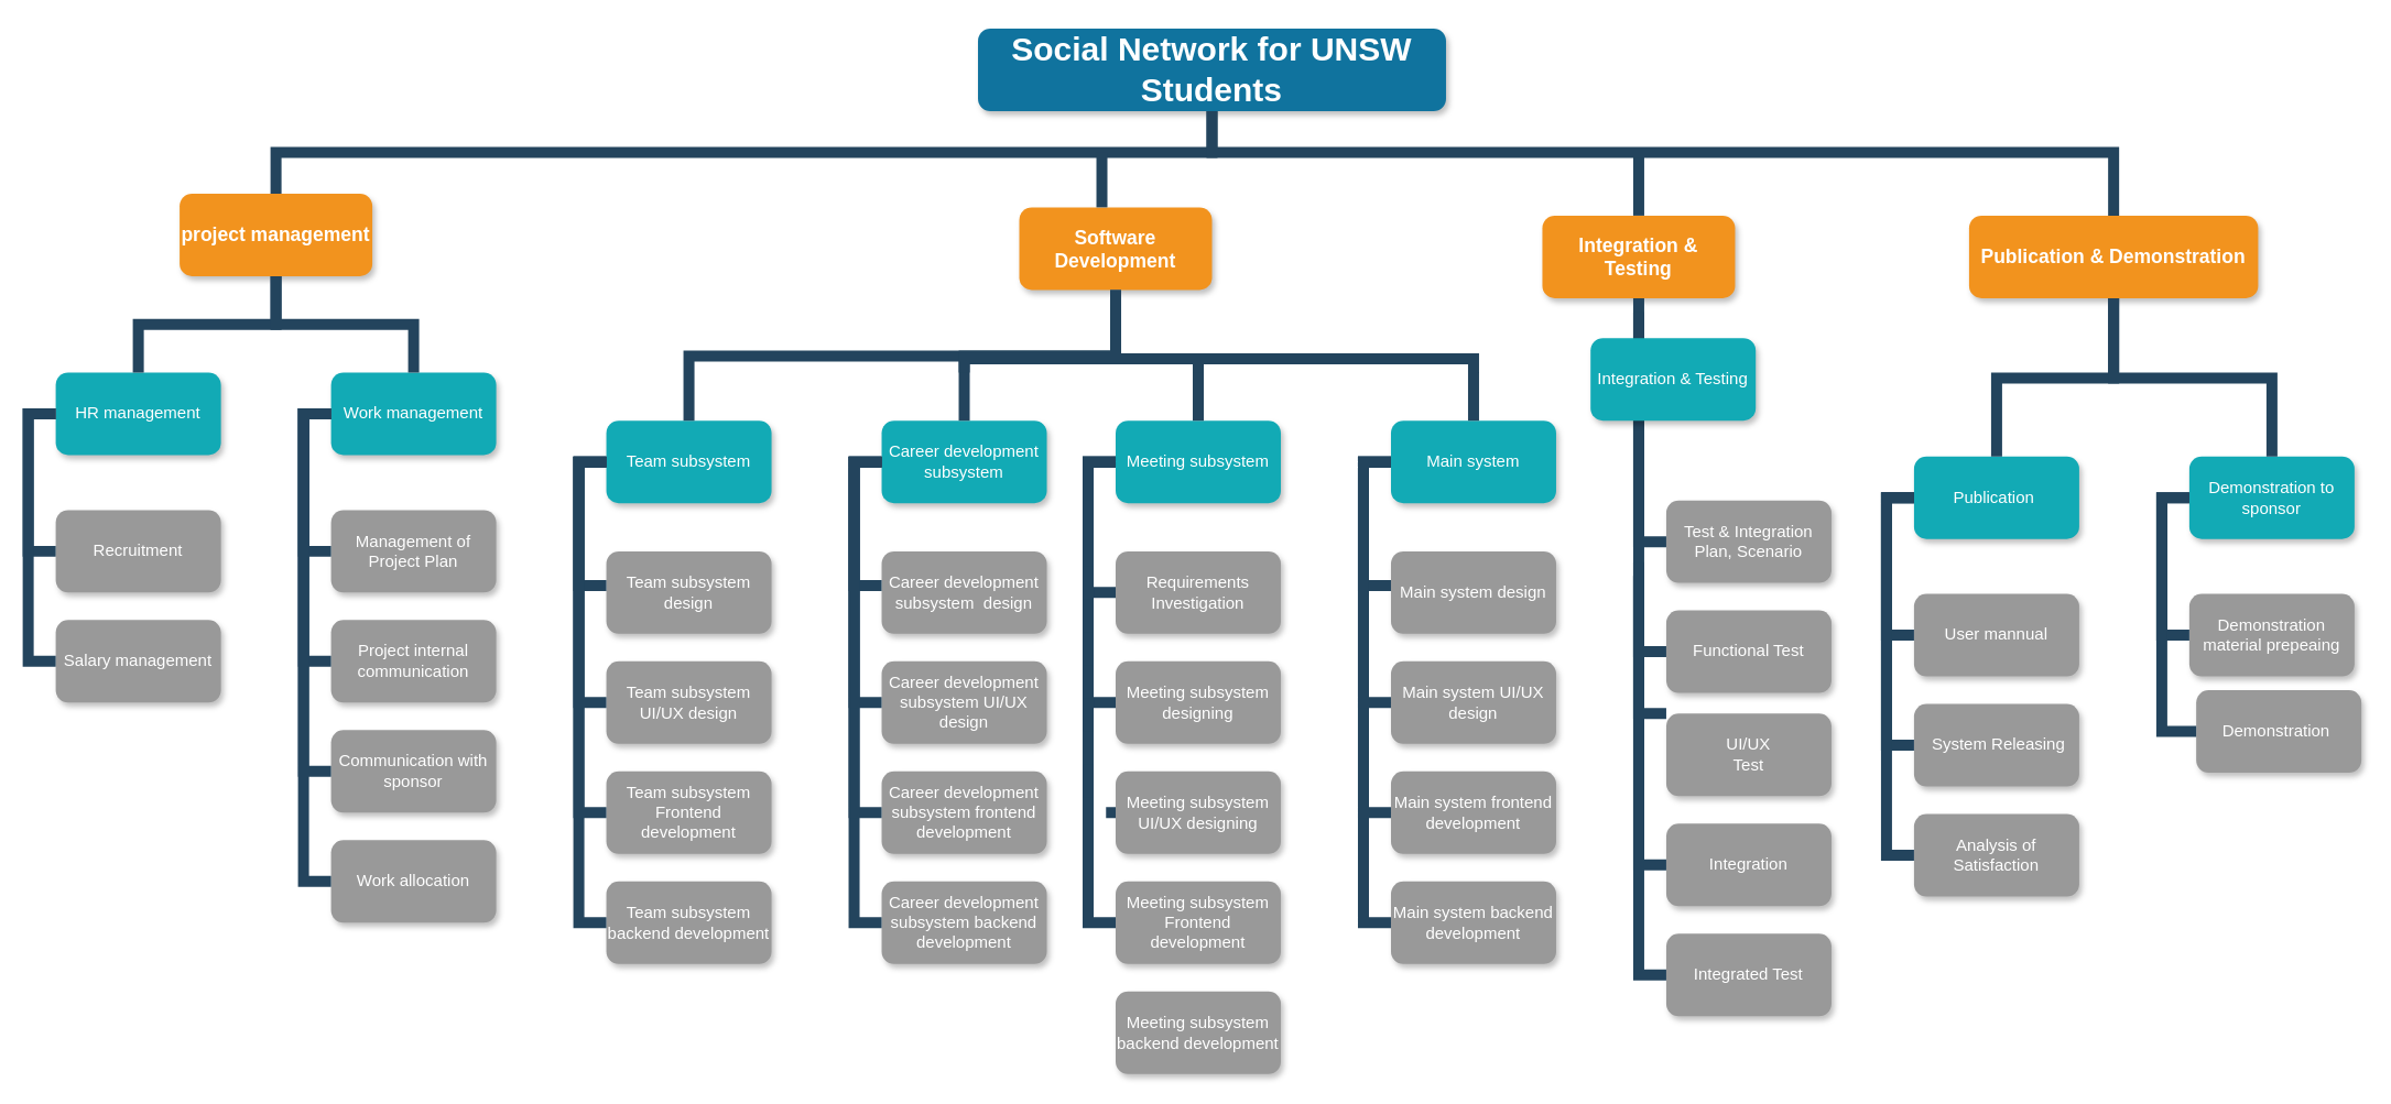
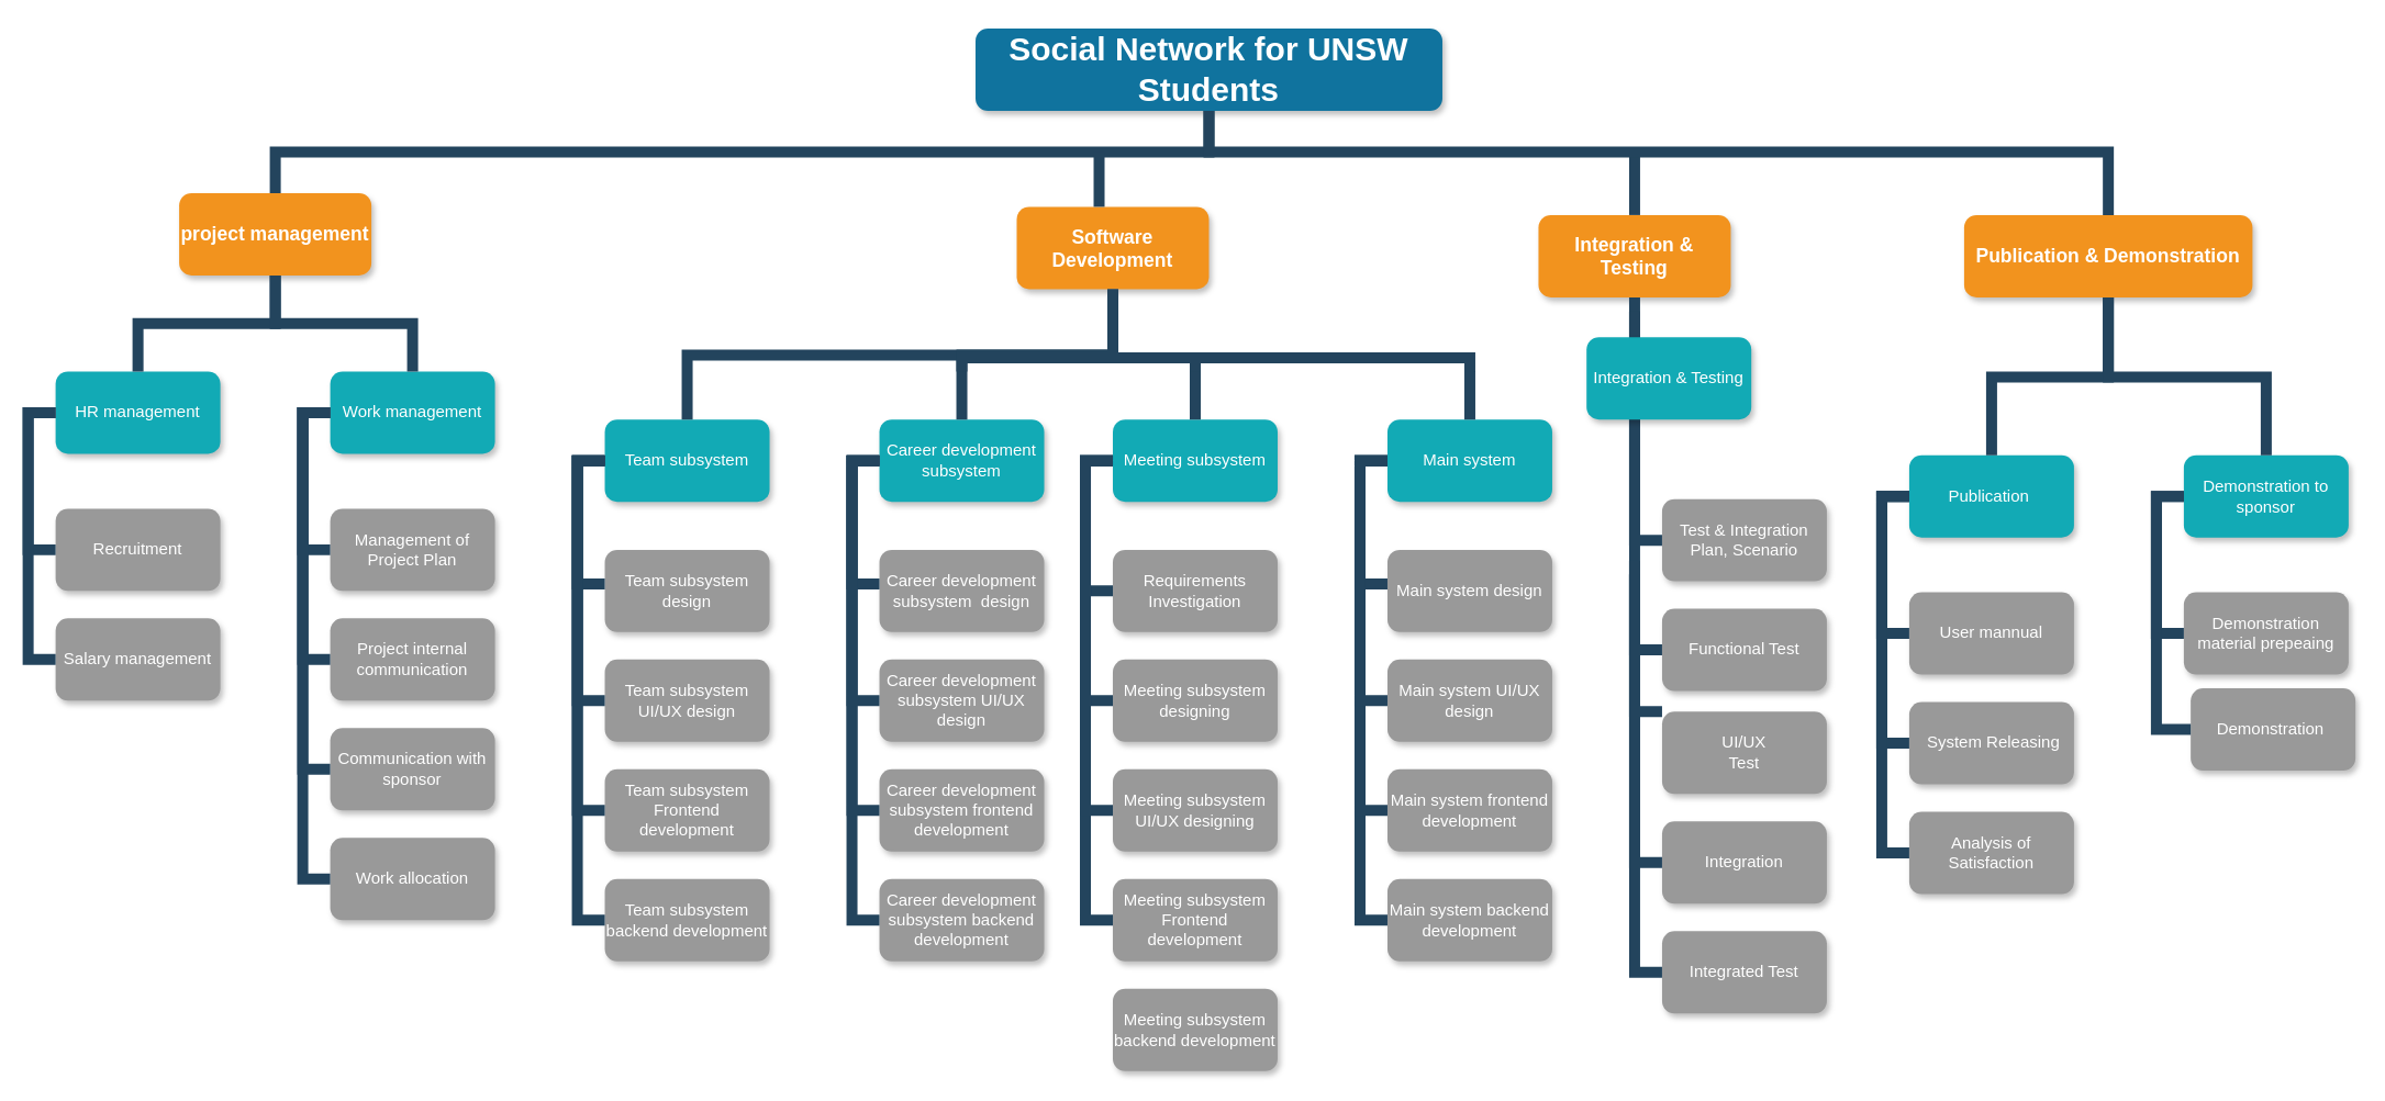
- <mxCell id="57" value="" style="edgeStyle=elbowEdgeStyle;elbow=horizontal;rounded=0;fontColor=#000000;endArrow=none;endFill=0;strokeWidth=8;strokeColor=#23445D;dashed=1;" parent="1" source="43" target="47" edge="1"><mxGeometry width="100" height="100" relative="1" as="geometry"><mxPoint x="800" y="335" as="sourcePoint" /><mxPoint x="800" y="595" as="targetPoint" /><Array as="points"><mxPoint x="790" y="475" /></Array></mxGeometry></mxCell>
+ <mxCell id="57" value="" style="edgeStyle=elbowEdgeStyle;elbow=horizontal;rounded=0;fontColor=#000000;endArrow=none;endFill=0;strokeWidth=8;strokeColor=#23445D;" parent="1" source="43" target="47" edge="1"><mxGeometry width="100" height="100" relative="1" as="geometry"><mxPoint x="800" y="335" as="sourcePoint" /><mxPoint x="800" y="595" as="targetPoint" /><Array as="points"><mxPoint x="790" y="475" /></Array></mxGeometry></mxCell>
